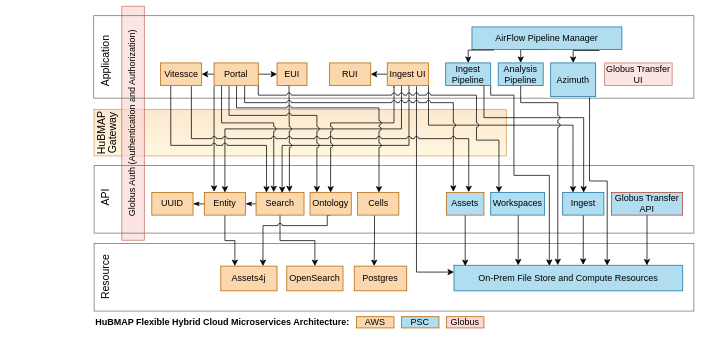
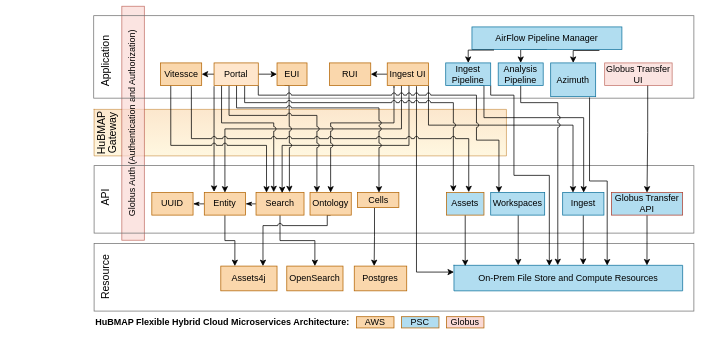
- <mxCell id="60" value="Portal" style="rounded=0;whiteSpace=wrap;html=1;fillColor=#fad7ac;strokeColor=#b46504;" vertex="1" parent="1"><mxGeometry x="285" y="83" width="59" height="30" as="geometry" /></mxCell>
+ <mxCell id="60" value="Portal" style="rounded=0;whiteSpace=wrap;html=1;fillColor=#ffe6cc;strokeColor=#b46504;" vertex="1" parent="1"><mxGeometry x="285" y="83" width="59" height="30" as="geometry" /></mxCell>
+ <mxCell id="8" style="edgeStyle=orthogonalEdgeStyle;rounded=0;orthogonalLoop=1;jettySize=auto;html=1;exitX=0.638;exitY=0.993;exitDx=0;exitDy=0;entryX=0.5;entryY=0;entryDx=0;entryDy=0;exitPerimeter=0;" edge="1" parent="1" source="9" target="13"><mxGeometry relative="1" as="geometry"><Array as="points"><mxPoint x="863" y="176" /><mxPoint x="863" y="176" /></Array></mxGeometry></mxCell>
- <mxCell id="29" value="Cells" style="rounded=0;whiteSpace=wrap;html=1;fillColor=#fad7ac;strokeColor=#b46504;" vertex="1" parent="1"><mxGeometry x="476.5" y="256" width="55" height="30" as="geometry" /></mxCell>
+ <mxCell id="29" value="Cells" style="rounded=0;whiteSpace=wrap;html=1;fillColor=#fad7ac;strokeColor=#b46504;" vertex="1" parent="1"><mxGeometry x="476.5" y="256" width="55" height="20" as="geometry" /></mxCell>
